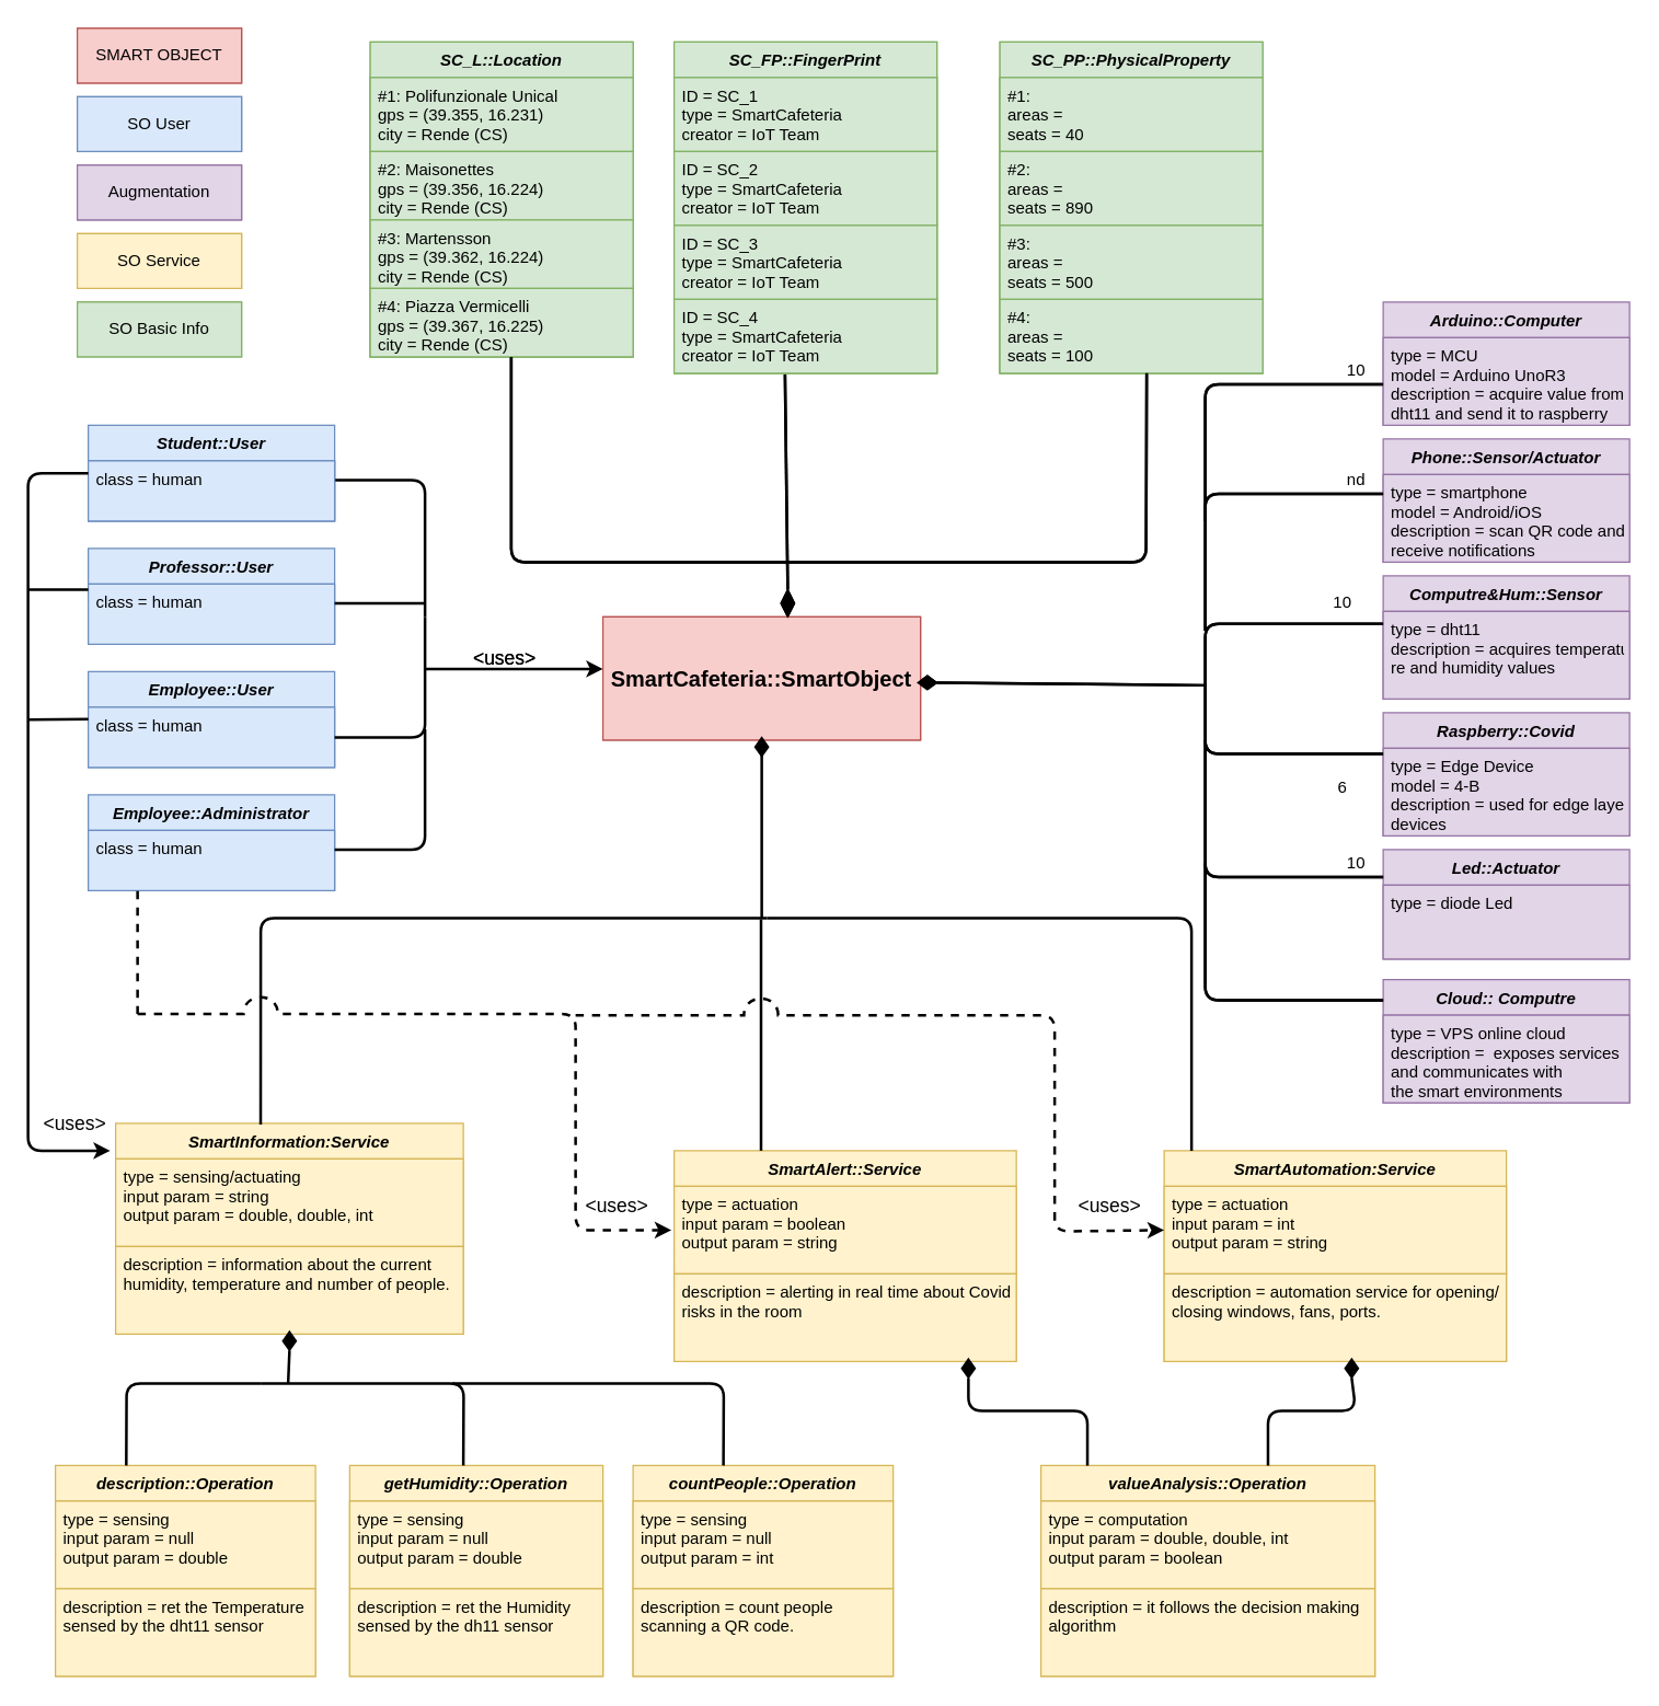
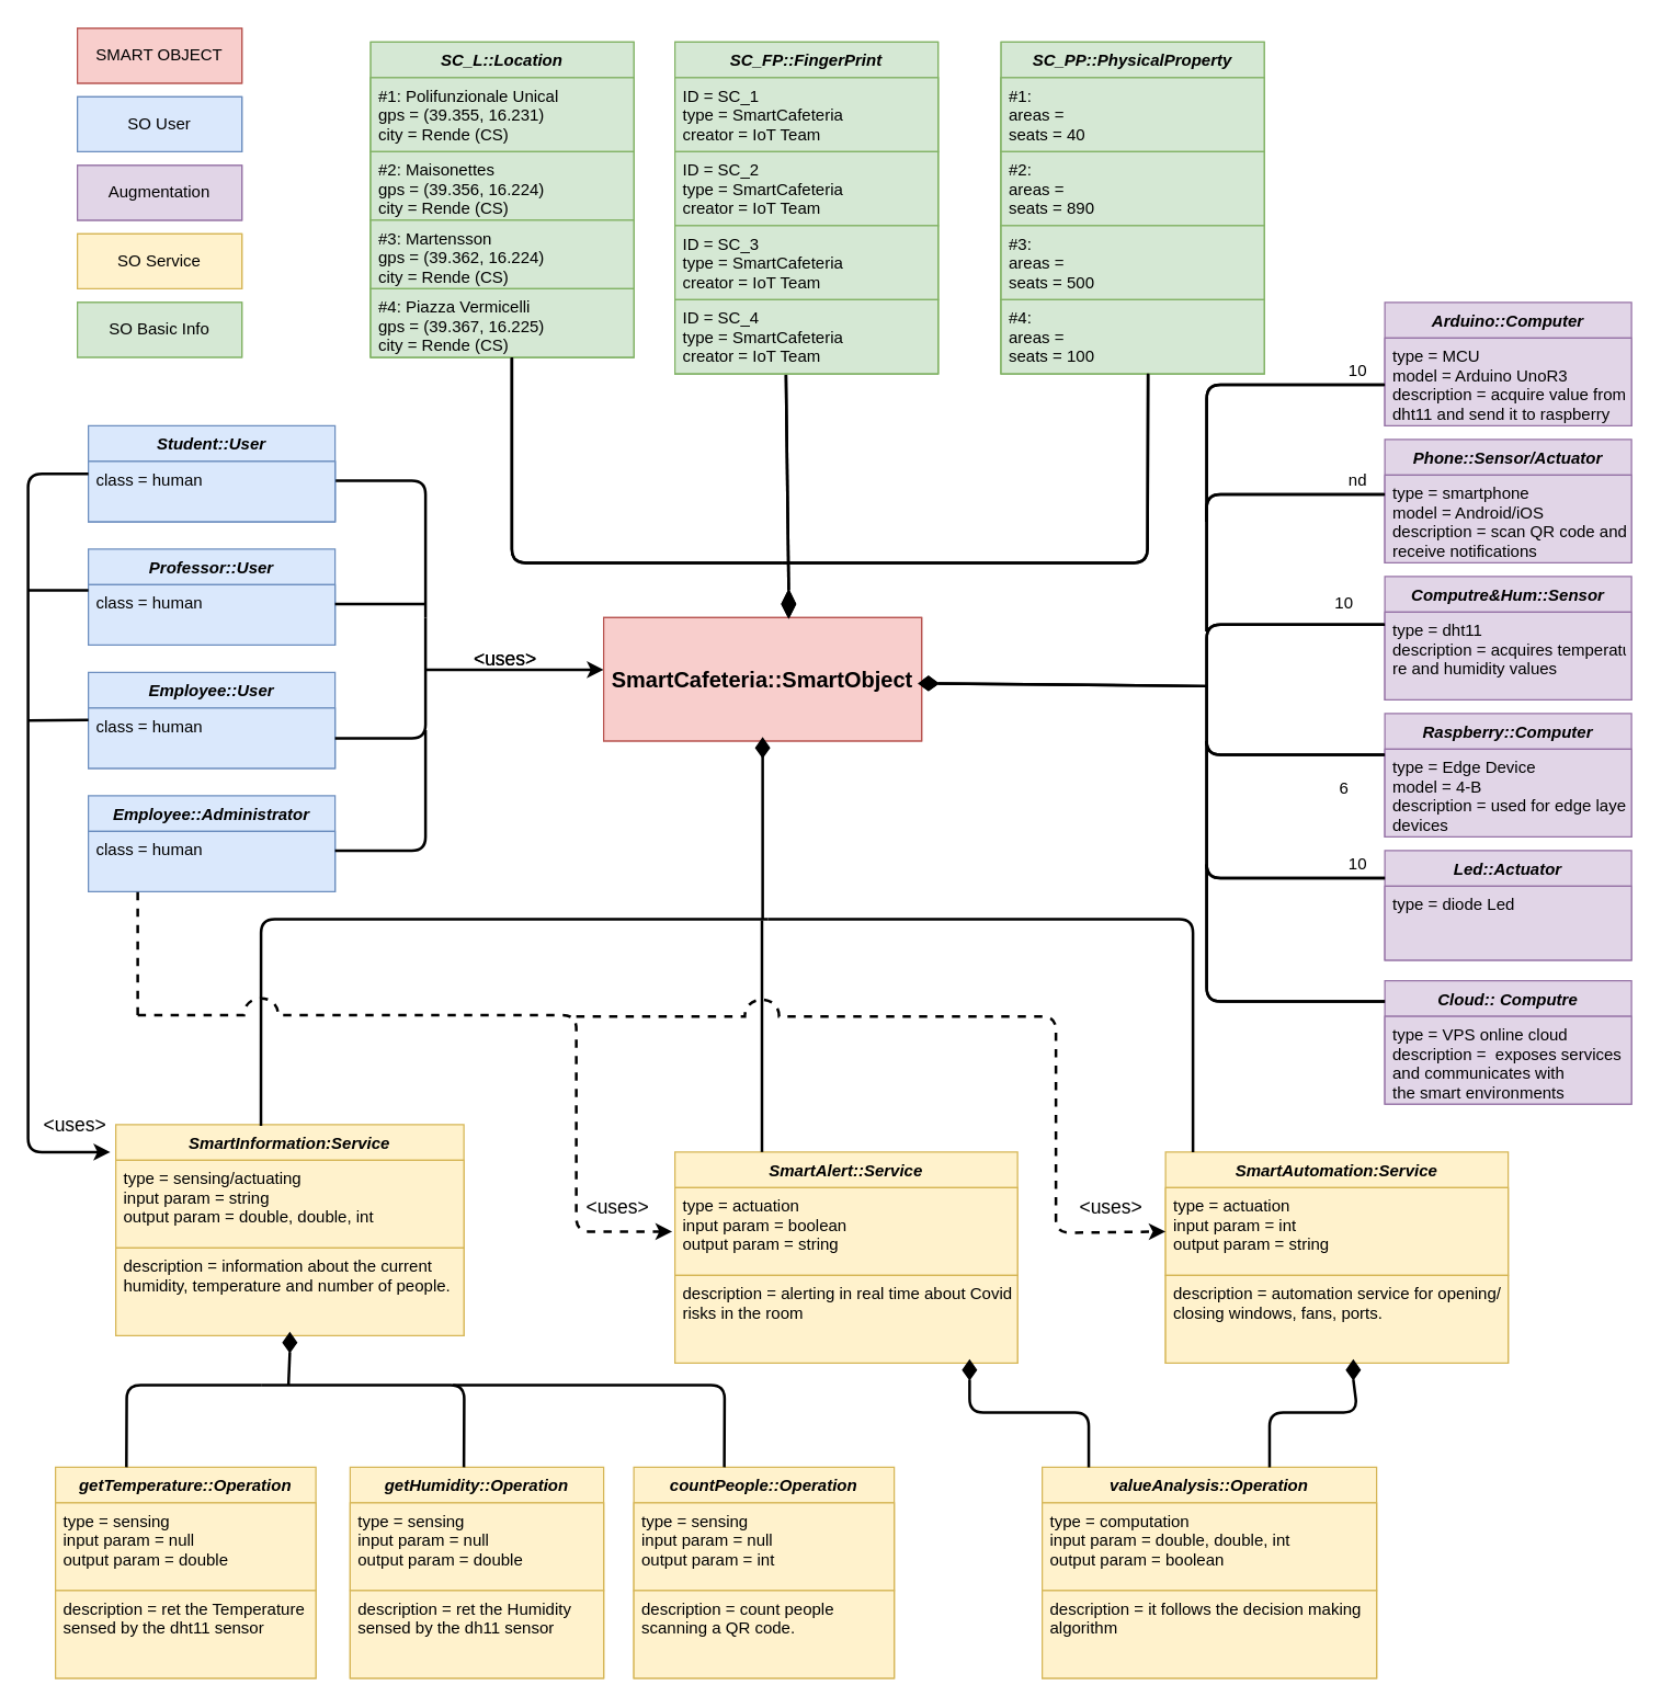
- <mxCell id="77" value="Raspberry::Covid" style="swimlane;fontStyle=3;align=center;verticalAlign=top;childLayout=stackLayout;horizontal=1;startSize=26;horizontalStack=0;resizeParent=1;resizeLast=0;collapsible=1;marginBottom=0;rounded=0;shadow=0;strokeWidth=1;fillColor=#e1d5e7;strokeColor=#9673a6;" parent="1" vertex="1"><mxGeometry x="1010" y="520" width="180" height="90" as="geometry"><mxRectangle x="230" y="140" width="160" height="26" as="alternateBounds" /></mxGeometry></mxCell>
+ <mxCell id="77" value="Raspberry::Computer" style="swimlane;fontStyle=3;align=center;verticalAlign=top;childLayout=stackLayout;horizontal=1;startSize=26;horizontalStack=0;resizeParent=1;resizeLast=0;collapsible=1;marginBottom=0;rounded=0;shadow=0;strokeWidth=1;fillColor=#e1d5e7;strokeColor=#9673a6;" parent="1" vertex="1"><mxGeometry x="1010" y="520" width="180" height="90" as="geometry"><mxRectangle x="230" y="140" width="160" height="26" as="alternateBounds" /></mxGeometry></mxCell>
- <mxCell id="97" value="description::Operation" style="swimlane;fontStyle=3;align=center;verticalAlign=top;childLayout=stackLayout;horizontal=1;startSize=26;horizontalStack=0;resizeParent=1;resizeLast=0;collapsible=1;marginBottom=0;rounded=0;shadow=0;strokeWidth=1;fillColor=#fff2cc;strokeColor=#d6b656;" parent="1" vertex="1"><mxGeometry x="40" y="1070" width="190" height="154" as="geometry"><mxRectangle x="230" y="140" width="160" height="26" as="alternateBounds" /></mxGeometry></mxCell>
+ <mxCell id="97" value="getTemperature::Operation" style="swimlane;fontStyle=3;align=center;verticalAlign=top;childLayout=stackLayout;horizontal=1;startSize=26;horizontalStack=0;resizeParent=1;resizeLast=0;collapsible=1;marginBottom=0;rounded=0;shadow=0;strokeWidth=1;fillColor=#fff2cc;strokeColor=#d6b656;" parent="1" vertex="1"><mxGeometry x="40" y="1070" width="190" height="154" as="geometry"><mxRectangle x="230" y="140" width="160" height="26" as="alternateBounds" /></mxGeometry></mxCell>
